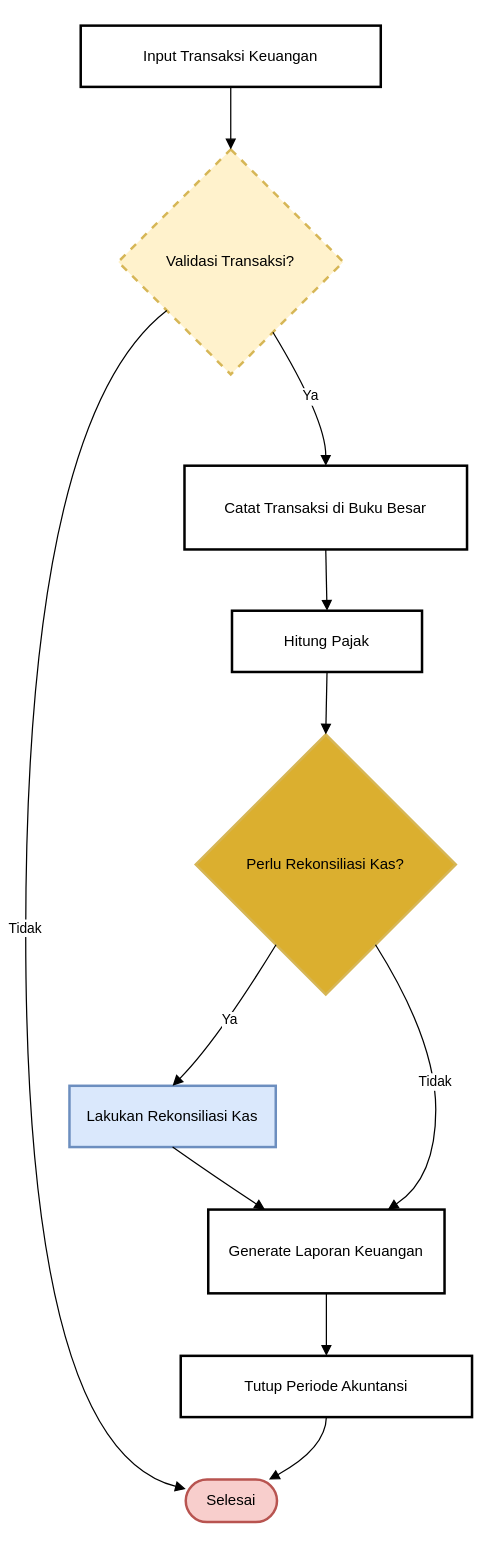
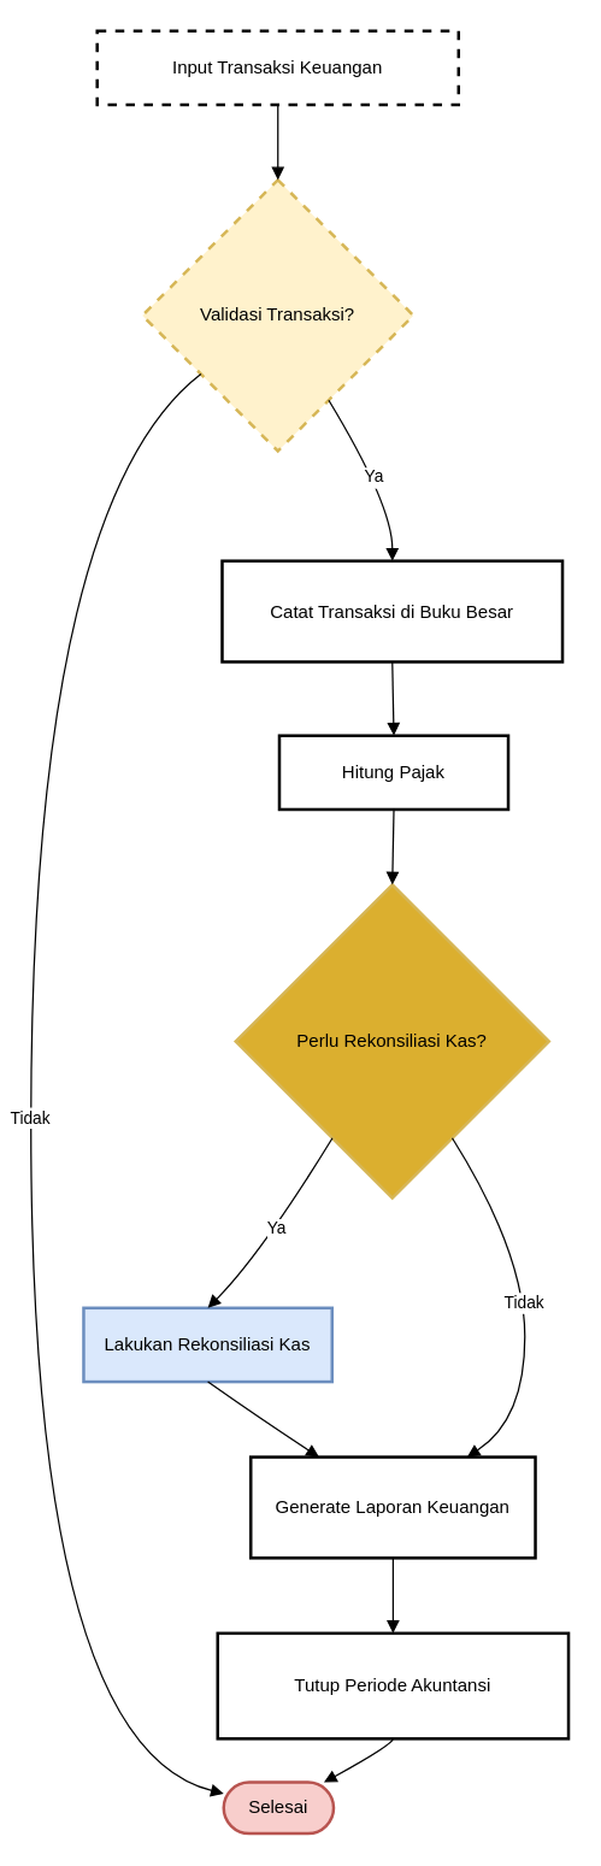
- <mxCell id="2" value="Input Transaksi Keuangan" style="whiteSpace=wrap;strokeWidth=2;" vertex="1" parent="1"><mxGeometry x="64" y="20" width="240" height="49" as="geometry" /></mxCell>
+ <mxCell id="2" value="Input Transaksi Keuangan" style="whiteSpace=wrap;strokeWidth=2;dashed=1;" vertex="1" parent="1"><mxGeometry x="64" y="20" width="240" height="49" as="geometry" /></mxCell>
- <mxCell id="9" value="Tutup Periode Akuntansi" style="whiteSpace=wrap;strokeWidth=2;" vertex="1" parent="1"><mxGeometry x="144" y="1084" width="233" height="49" as="geometry" /></mxCell>
+ <mxCell id="9" value="Tutup Periode Akuntansi" style="whiteSpace=wrap;strokeWidth=2;" vertex="1" parent="1"><mxGeometry x="144" y="1084" width="233" height="70" as="geometry" /></mxCell>
